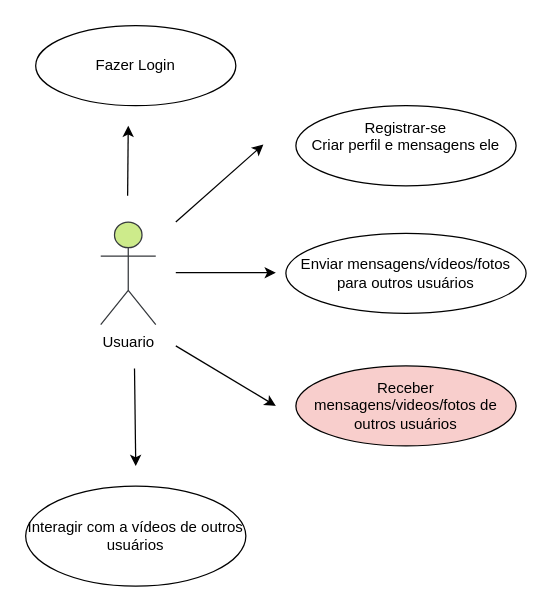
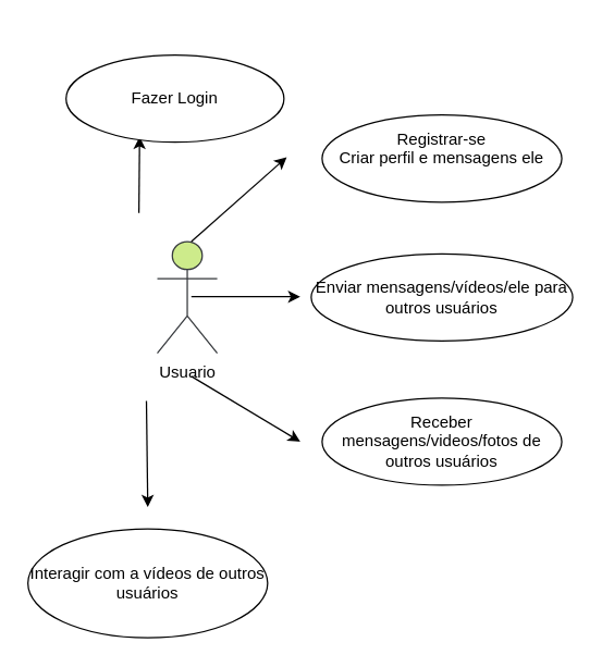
- <mxCell id="13" value="&lt;div&gt;Fazer Login&lt;/div&gt;" style="ellipse;whiteSpace=wrap;html=1;" vertex="1" parent="1"><mxGeometry x="28" y="20" width="160" height="64" as="geometry" /></mxCell>
+ <mxCell id="13" value="&lt;div&gt;Fazer Login&lt;/div&gt;" style="ellipse;whiteSpace=wrap;html=1;" vertex="1" parent="1"><mxGeometry x="48" y="40" width="160" height="64" as="geometry" /></mxCell>
- <mxCell id="2" value="&lt;div&gt;Usuario&lt;/div&gt;&lt;div&gt;&lt;br&gt;&lt;/div&gt;" style="shape=umlActor;verticalLabelPosition=bottom;verticalAlign=top;html=1;outlineConnect=0;fillColor=#cdeb8b;strokeColor=#36393d;" vertex="1" parent="1"><mxGeometry x="80" y="177" width="44" height="82" as="geometry" /></mxCell>
+ <mxCell id="2" value="&lt;div&gt;Usuario&lt;/div&gt;&lt;div&gt;&lt;br&gt;&lt;/div&gt;" style="shape=umlActor;verticalLabelPosition=bottom;verticalAlign=top;html=1;outlineConnect=0;fillColor=#cdeb8b;strokeColor=#36393d;" vertex="1" parent="1"><mxGeometry x="115" y="177" width="44" height="82" as="geometry" /></mxCell>
- <mxCell id="6" value="Enviar mensagens/vídeos/fotos para outros usuários" style="ellipse;whiteSpace=wrap;html=1;" vertex="1" parent="1"><mxGeometry x="228" y="186" width="192" height="64" as="geometry" /></mxCell>
+ <mxCell id="6" value="Enviar mensagens/vídeos/ele para outros usuários" style="ellipse;whiteSpace=wrap;html=1;" vertex="1" parent="1"><mxGeometry x="228" y="186" width="192" height="64" as="geometry" /></mxCell>
- <mxCell id="11" value="&lt;div&gt;Receber mensagens/videos/fotos de outros usuários&lt;/div&gt;" style="ellipse;whiteSpace=wrap;html=1;fillColor=#f8cecc;" vertex="1" parent="1"><mxGeometry x="236" y="292" width="176" height="64" as="geometry" /></mxCell>
+ <mxCell id="11" value="&lt;div&gt;Receber mensagens/videos/fotos de outros usuários&lt;/div&gt;" style="ellipse;whiteSpace=wrap;html=1;" vertex="1" parent="1"><mxGeometry x="236" y="292" width="176" height="64" as="geometry" /></mxCell>
